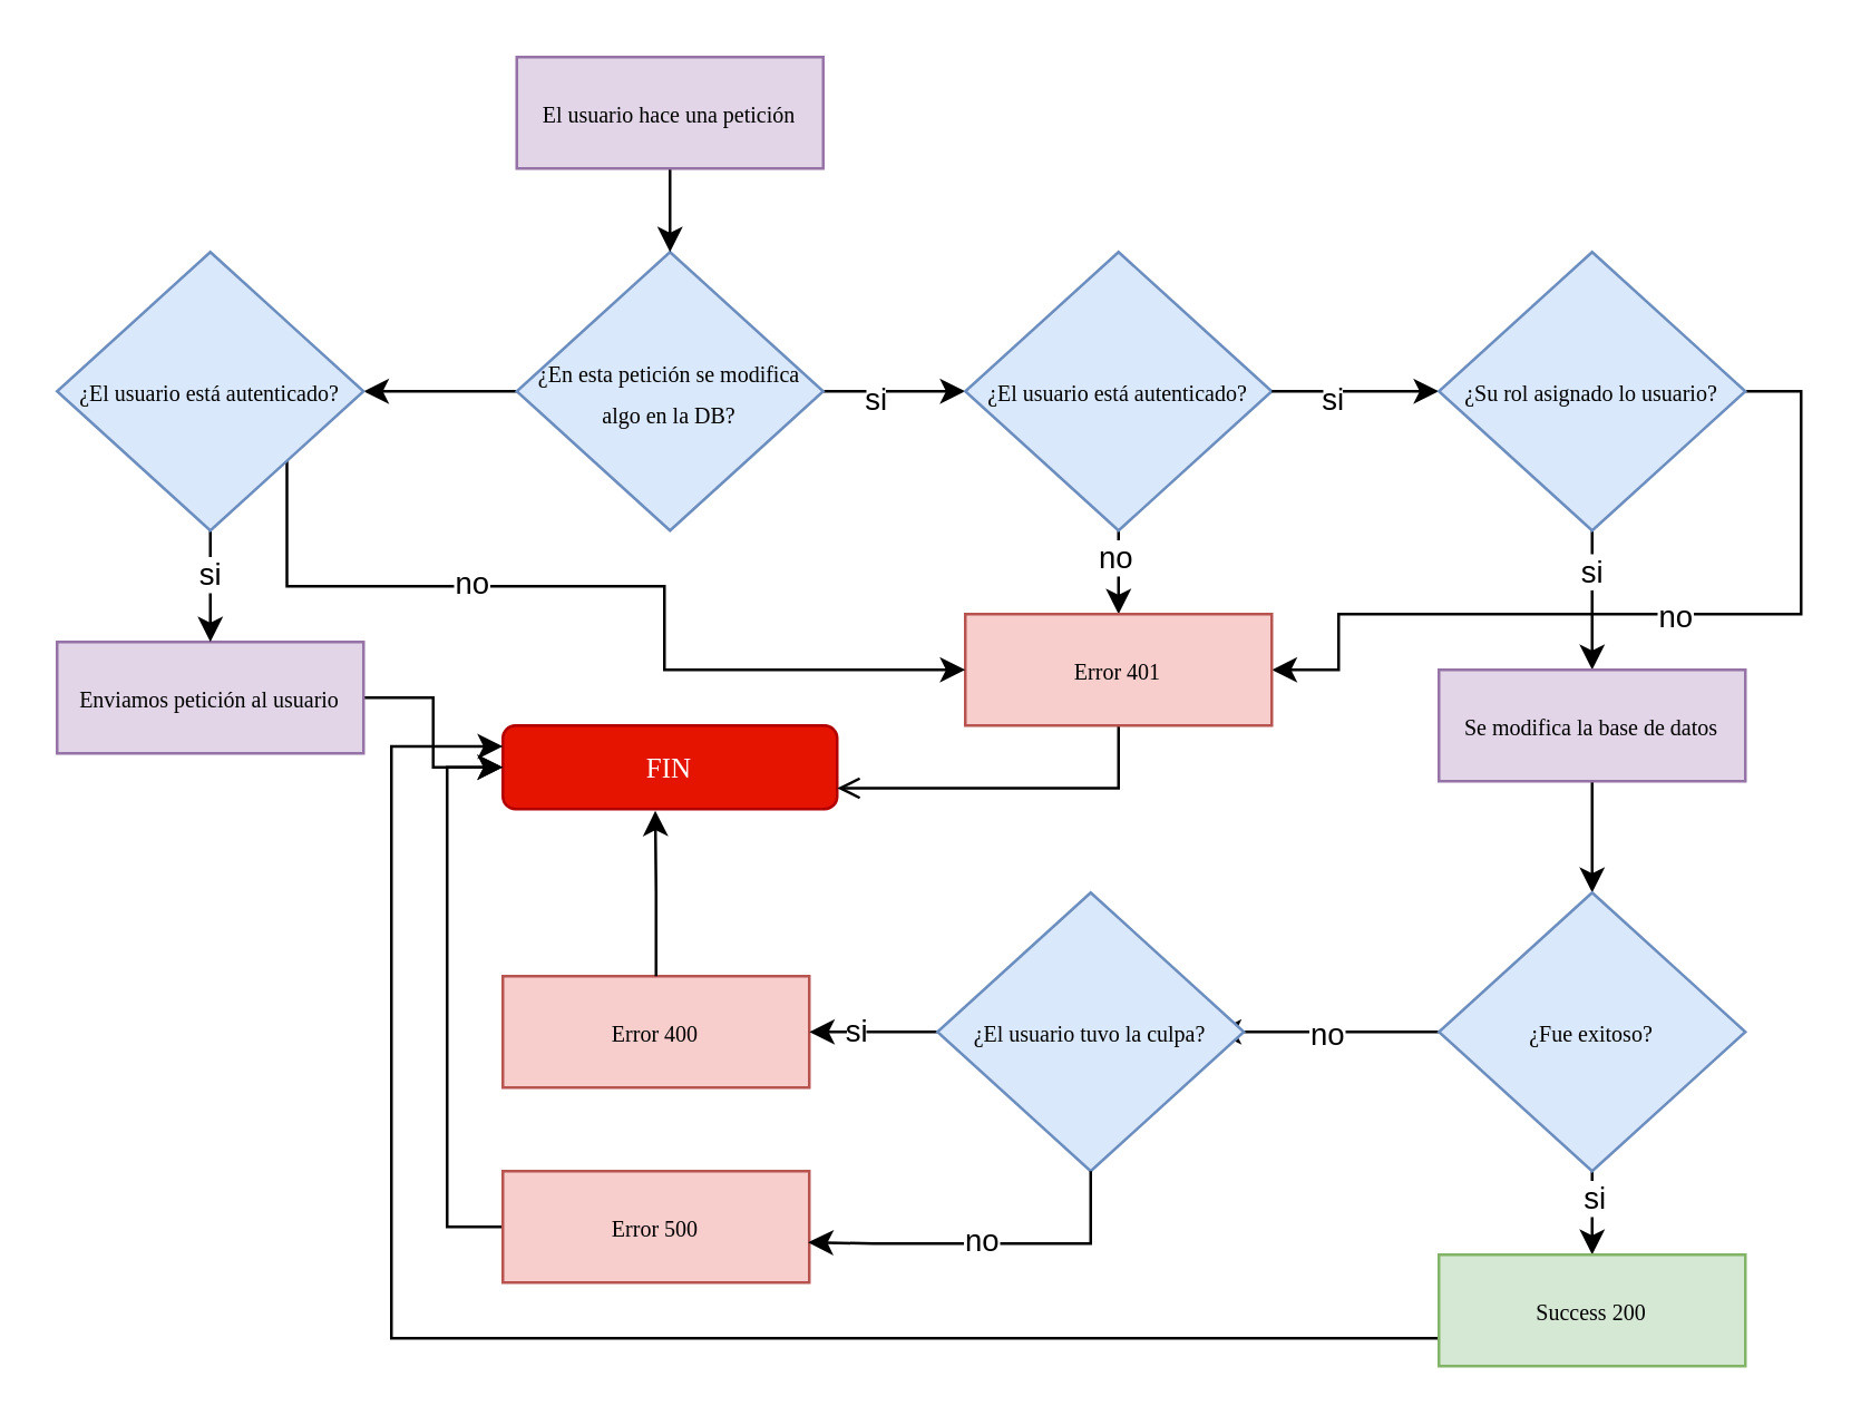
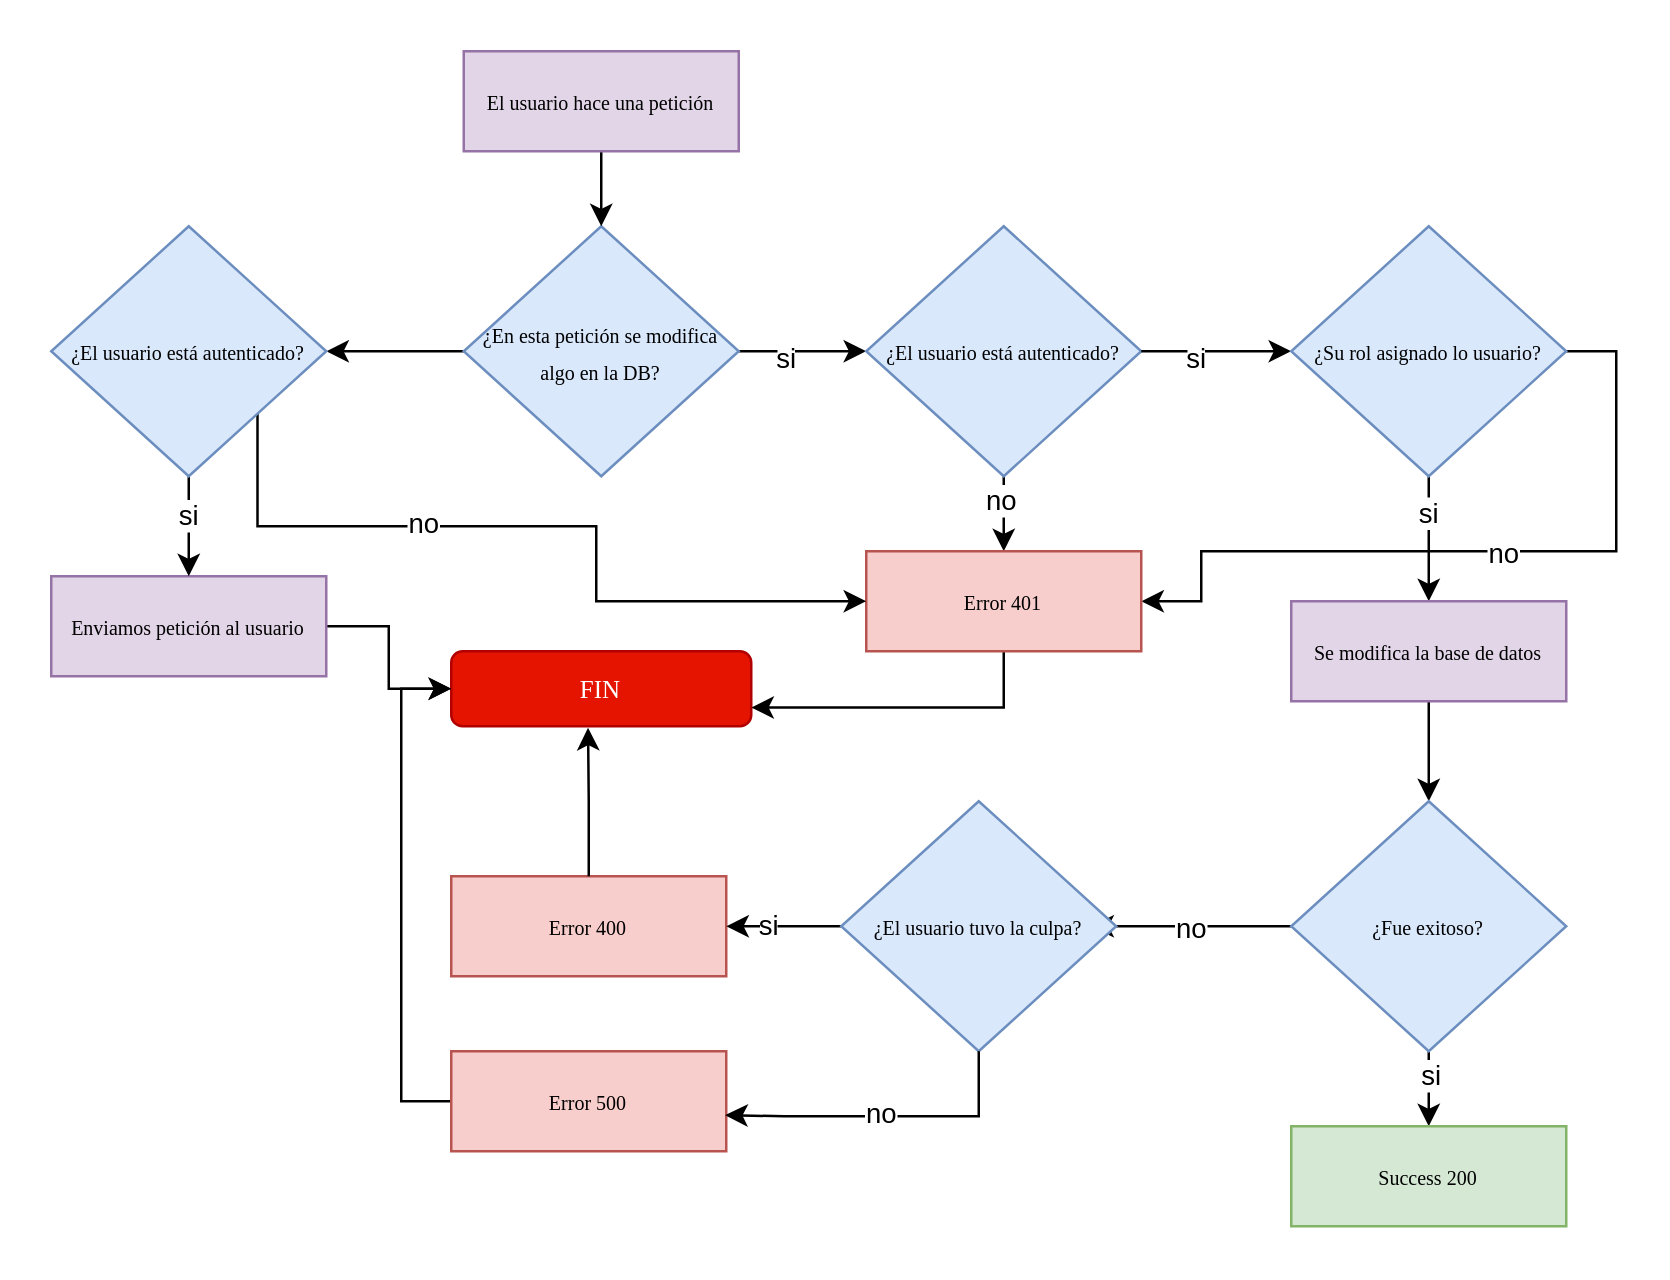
- <mxCell id="21" style="edgeStyle=orthogonalEdgeStyle;rounded=0;orthogonalLoop=1;jettySize=auto;html=1;exitX=0.5;exitY=1;exitDx=0;exitDy=0;entryX=1;entryY=0.75;entryDx=0;entryDy=0;endArrow=open;" parent="1" source="22" target="20" edge="1"><mxGeometry relative="1" as="geometry" /></mxCell>
+ <mxCell id="21" style="edgeStyle=orthogonalEdgeStyle;rounded=0;orthogonalLoop=1;jettySize=auto;html=1;exitX=0.5;exitY=1;exitDx=0;exitDy=0;entryX=1;entryY=0.75;entryDx=0;entryDy=0;" parent="1" source="22" target="20" edge="1"><mxGeometry relative="1" as="geometry" /></mxCell>
- <mxCell id="37" style="edgeStyle=orthogonalEdgeStyle;rounded=0;orthogonalLoop=1;jettySize=auto;html=1;entryX=0;entryY=0.25;entryDx=0;entryDy=0;" parent="1" source="38" target="20" edge="1"><mxGeometry relative="1" as="geometry"><Array as="points"><mxPoint x="140" y="480" /><mxPoint x="140" y="267" /></Array></mxGeometry></mxCell>
